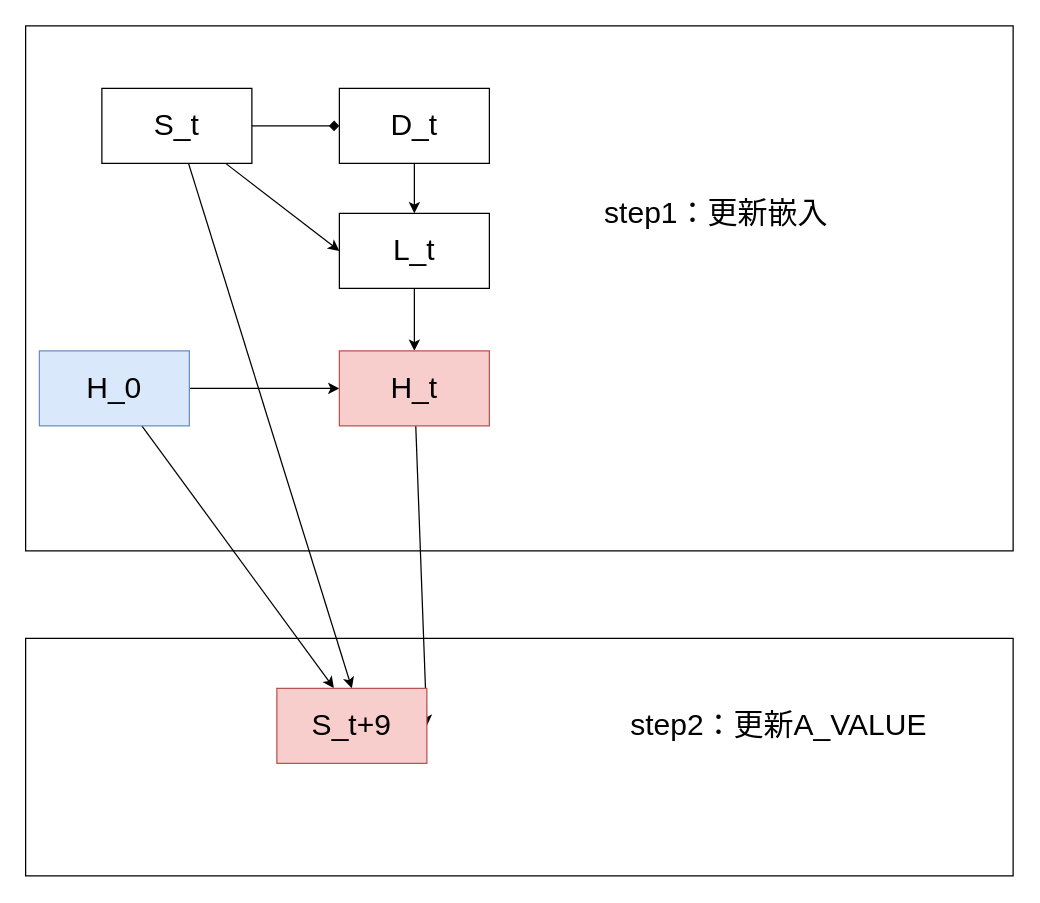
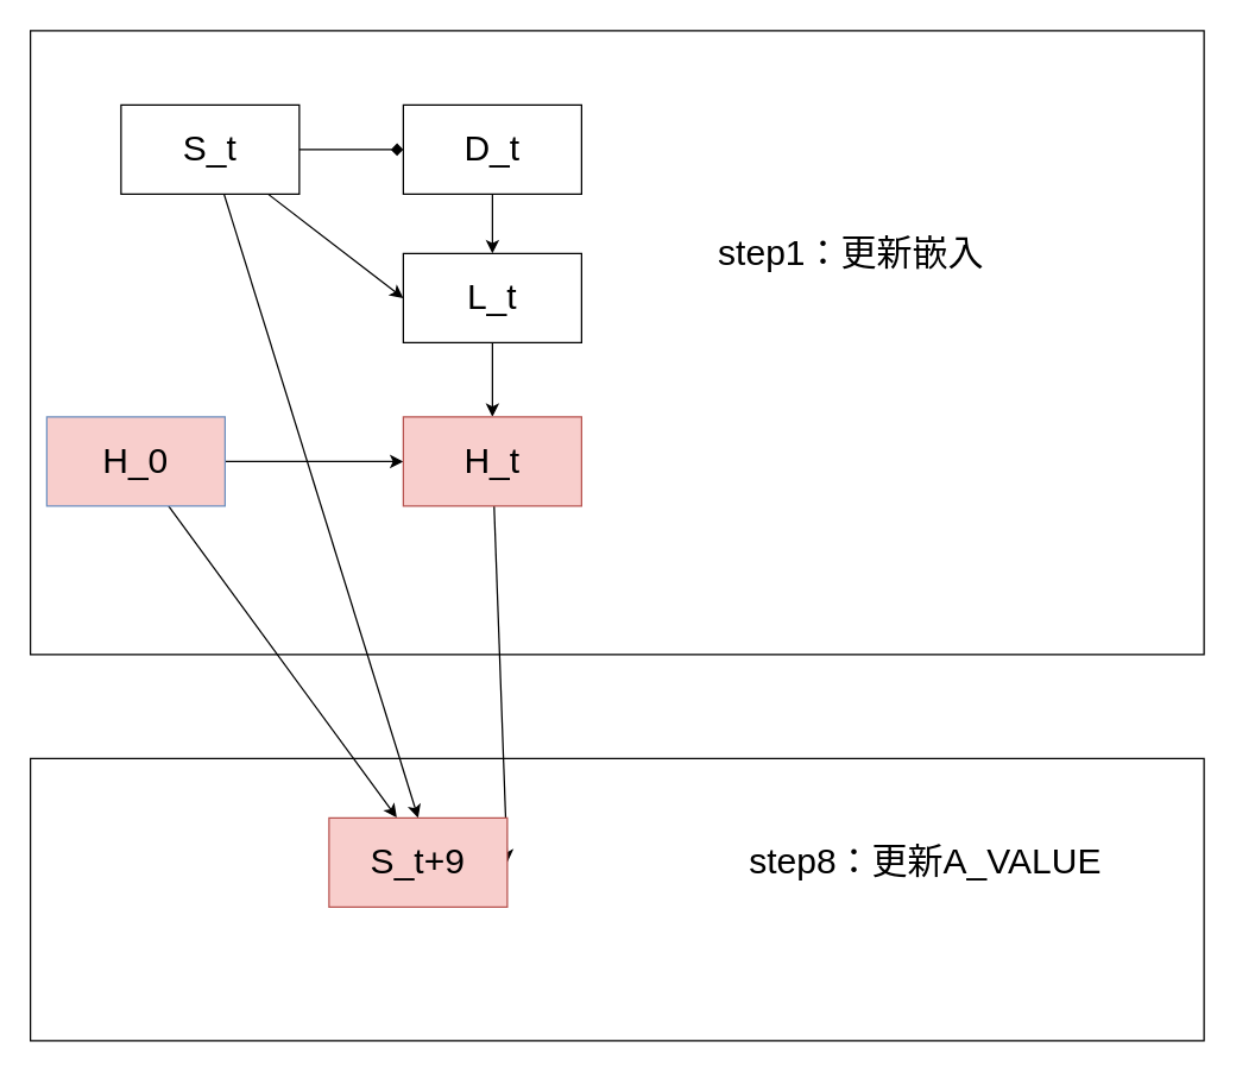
- <mxCell id="14" value="&lt;span style=&quot;font-size: 24px&quot;&gt;H_0&lt;/span&gt;" style="rounded=0;whiteSpace=wrap;html=1;fillColor=#dae8fc;strokeColor=#6c8ebf;" vertex="1" parent="1"><mxGeometry x="31" y="280" width="120" height="60" as="geometry" /></mxCell>
+ <mxCell id="14" value="&lt;span style=&quot;font-size: 24px&quot;&gt;H_0&lt;/span&gt;" style="rounded=0;whiteSpace=wrap;html=1;fillColor=#f8cecc;strokeColor=#6c8ebf;" vertex="1" parent="1"><mxGeometry x="31" y="280" width="120" height="60" as="geometry" /></mxCell>
- <mxCell id="18" value="&lt;font style=&quot;font-size: 24px&quot;&gt;step2：更新A_VALUE&amp;nbsp;&lt;/font&gt;" style="text;html=1;strokeColor=none;fillColor=none;align=center;verticalAlign=middle;whiteSpace=wrap;rounded=0;" vertex="1" parent="1"><mxGeometry x="471" y="550" width="310" height="60" as="geometry" /></mxCell>
+ <mxCell id="18" value="&lt;font style=&quot;font-size: 24px&quot;&gt;step8：更新A_VALUE&amp;nbsp;&lt;/font&gt;" style="text;html=1;strokeColor=none;fillColor=none;align=center;verticalAlign=middle;whiteSpace=wrap;rounded=0;" vertex="1" parent="1"><mxGeometry x="471" y="550" width="310" height="60" as="geometry" /></mxCell>
